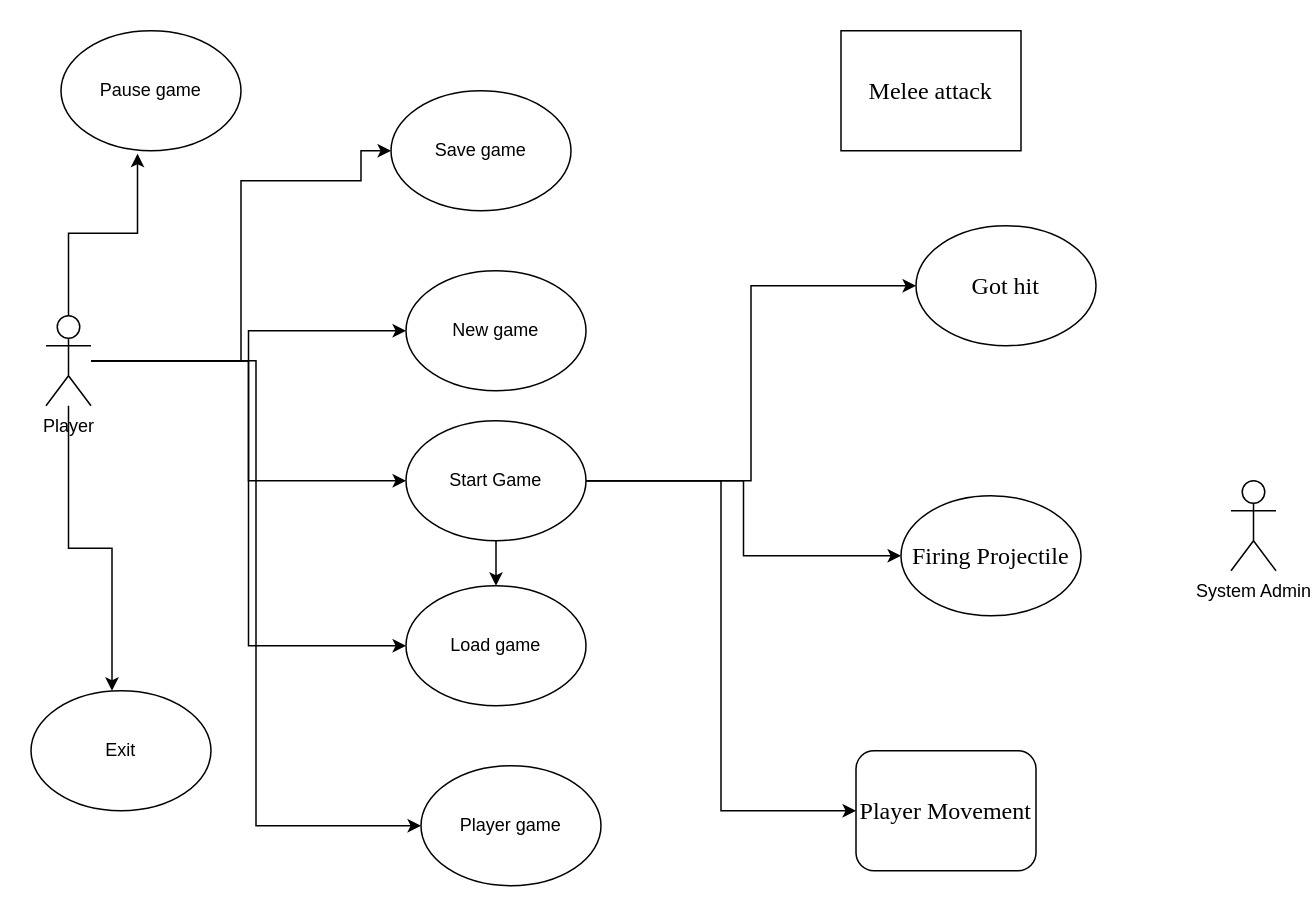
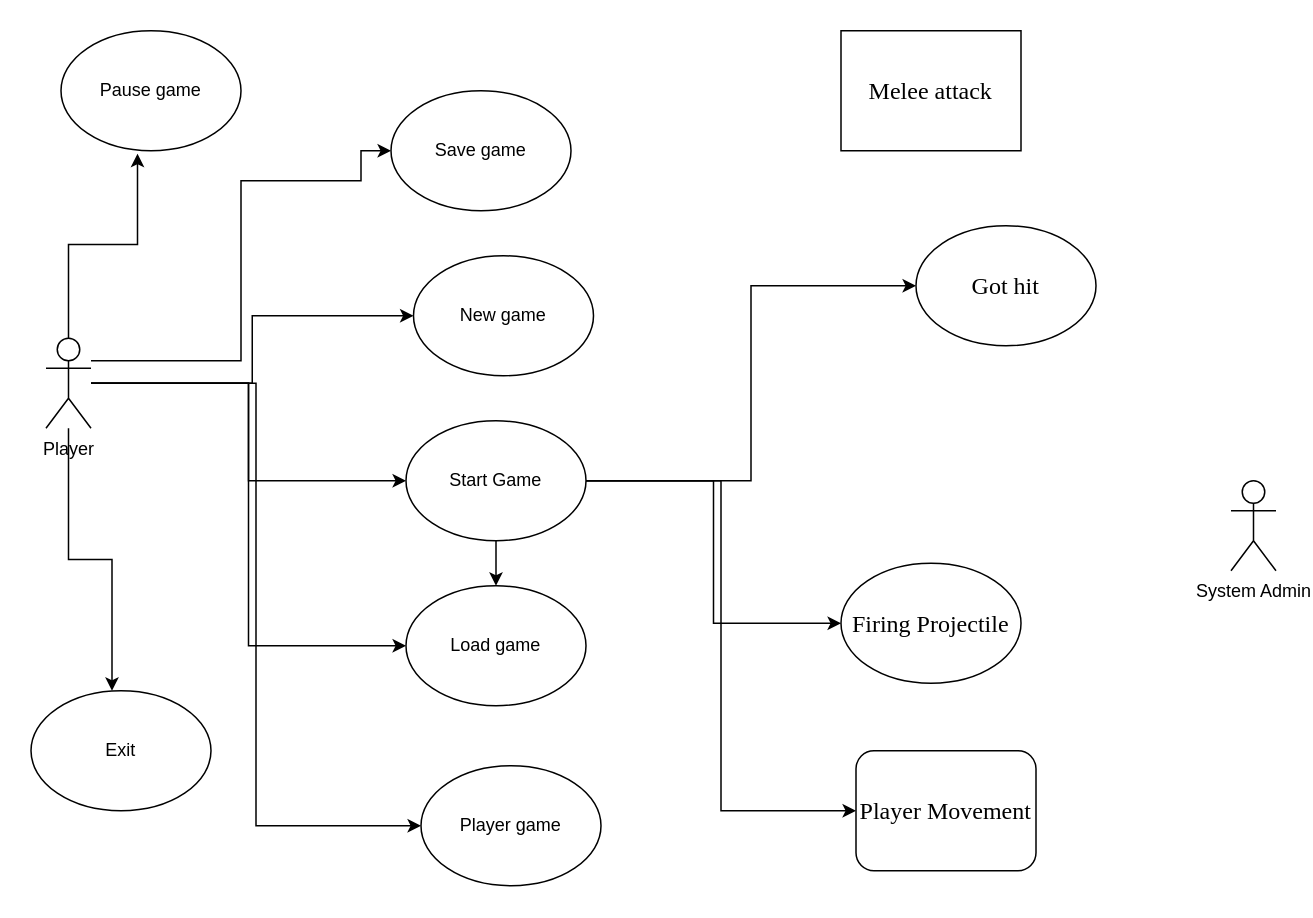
- <mxCell id="10" value="New game" style="ellipse;whiteSpace=wrap;html=1;" parent="1" vertex="1"><mxGeometry x="270" y="180" width="120" height="80" as="geometry" /></mxCell>
+ <mxCell id="10" value="New game" style="ellipse;whiteSpace=wrap;html=1;" parent="1" vertex="1"><mxGeometry x="275" y="170" width="120" height="80" as="geometry" /></mxCell>
- <mxCell id="9" value="Player&lt;br&gt;" style="shape=umlActor;verticalLabelPosition=bottom;verticalAlign=top;html=1;" parent="1" vertex="1"><mxGeometry x="30" y="210" width="30" height="60" as="geometry" /></mxCell>
+ <mxCell id="9" value="Player&lt;br&gt;" style="shape=umlActor;verticalLabelPosition=bottom;verticalAlign=top;html=1;" parent="1" vertex="1"><mxGeometry x="30" y="225" width="30" height="60" as="geometry" /></mxCell>
- <mxCell id="17" value="&lt;span id=&quot;docs-internal-guid-cc2e679d-7fff-86c4-fdf3-bd1ae3daabf5&quot;&gt;&lt;span style=&quot;font-size: 12pt ; font-family: &amp;#34;times new roman&amp;#34; ; background-color: transparent ; vertical-align: baseline&quot;&gt;Firing Projectile&lt;/span&gt;&lt;/span&gt;" style="ellipse;whiteSpace=wrap;html=1;" vertex="1" parent="1"><mxGeometry x="600" y="330" width="120" height="80" as="geometry" /></mxCell>
+ <mxCell id="17" value="&lt;span id=&quot;docs-internal-guid-cc2e679d-7fff-86c4-fdf3-bd1ae3daabf5&quot;&gt;&lt;span style=&quot;font-size: 12pt ; font-family: &amp;#34;times new roman&amp;#34; ; background-color: transparent ; vertical-align: baseline&quot;&gt;Firing Projectile&lt;/span&gt;&lt;/span&gt;" style="ellipse;whiteSpace=wrap;html=1;" vertex="1" parent="1"><mxGeometry x="560" y="375" width="120" height="80" as="geometry" /></mxCell>
